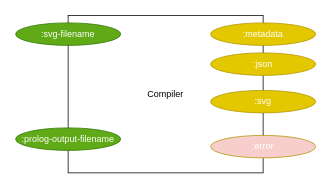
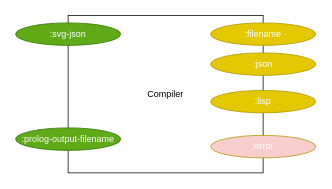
- <mxCell id="3" value=":svg-filename" style="ellipse;whiteSpace=wrap;html=1;fillColor=#60a917;strokeColor=#2D7600;fontColor=#ffffff;" parent="1" vertex="1"><mxGeometry x="20" y="30" width="140" height="30" as="geometry" /></mxCell>
+ <mxCell id="3" value=":svg-json" style="ellipse;whiteSpace=wrap;html=1;fillColor=#60a917;strokeColor=#2D7600;fontColor=#ffffff;" parent="1" vertex="1"><mxGeometry x="20" y="30" width="140" height="30" as="geometry" /></mxCell>
- <mxCell id="8" value=":metadata" style="ellipse;whiteSpace=wrap;html=1;fillColor=#e3c800;strokeColor=#B09500;fontColor=#ffffff;" parent="1" vertex="1"><mxGeometry x="280" y="30" width="140" height="30" as="geometry" /></mxCell>
+ <mxCell id="8" value=":filename" style="ellipse;whiteSpace=wrap;html=1;fillColor=#e3c800;strokeColor=#B09500;fontColor=#ffffff;" parent="1" vertex="1"><mxGeometry x="280" y="30" width="140" height="30" as="geometry" /></mxCell>
- <mxCell id="7" value=":svg" style="ellipse;whiteSpace=wrap;html=1;fillColor=#e3c800;strokeColor=#B09500;fontColor=#ffffff;" parent="1" vertex="1"><mxGeometry x="280" y="120" width="140" height="30" as="geometry" /></mxCell>
+ <mxCell id="7" value=":lisp" style="ellipse;whiteSpace=wrap;html=1;fillColor=#e3c800;strokeColor=#B09500;fontColor=#ffffff;" parent="1" vertex="1"><mxGeometry x="280" y="120" width="140" height="30" as="geometry" /></mxCell>
